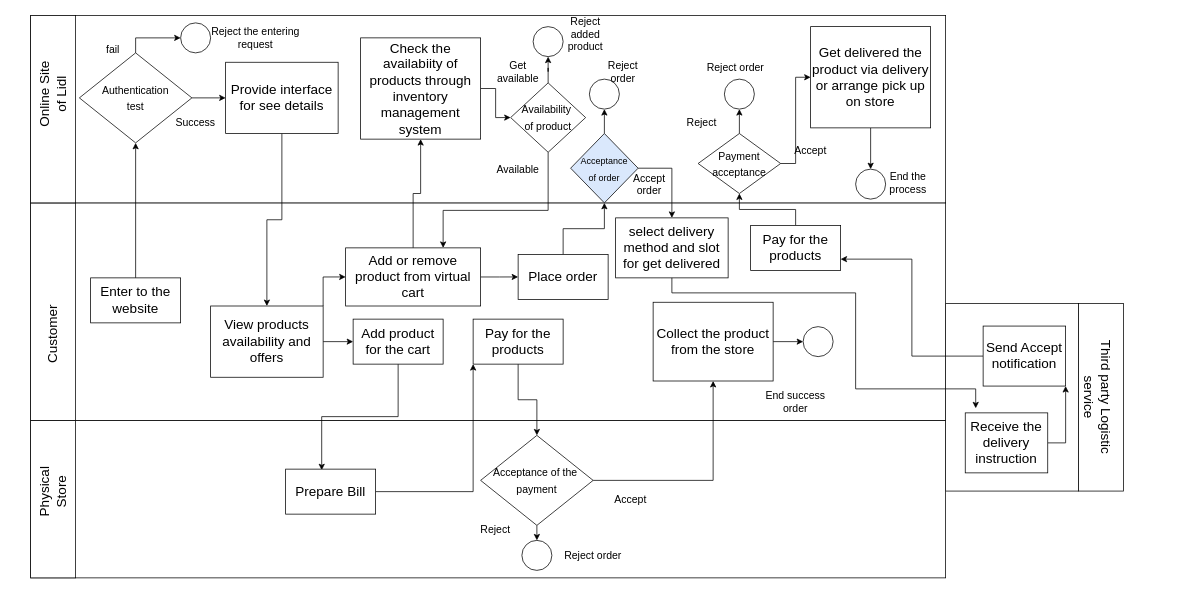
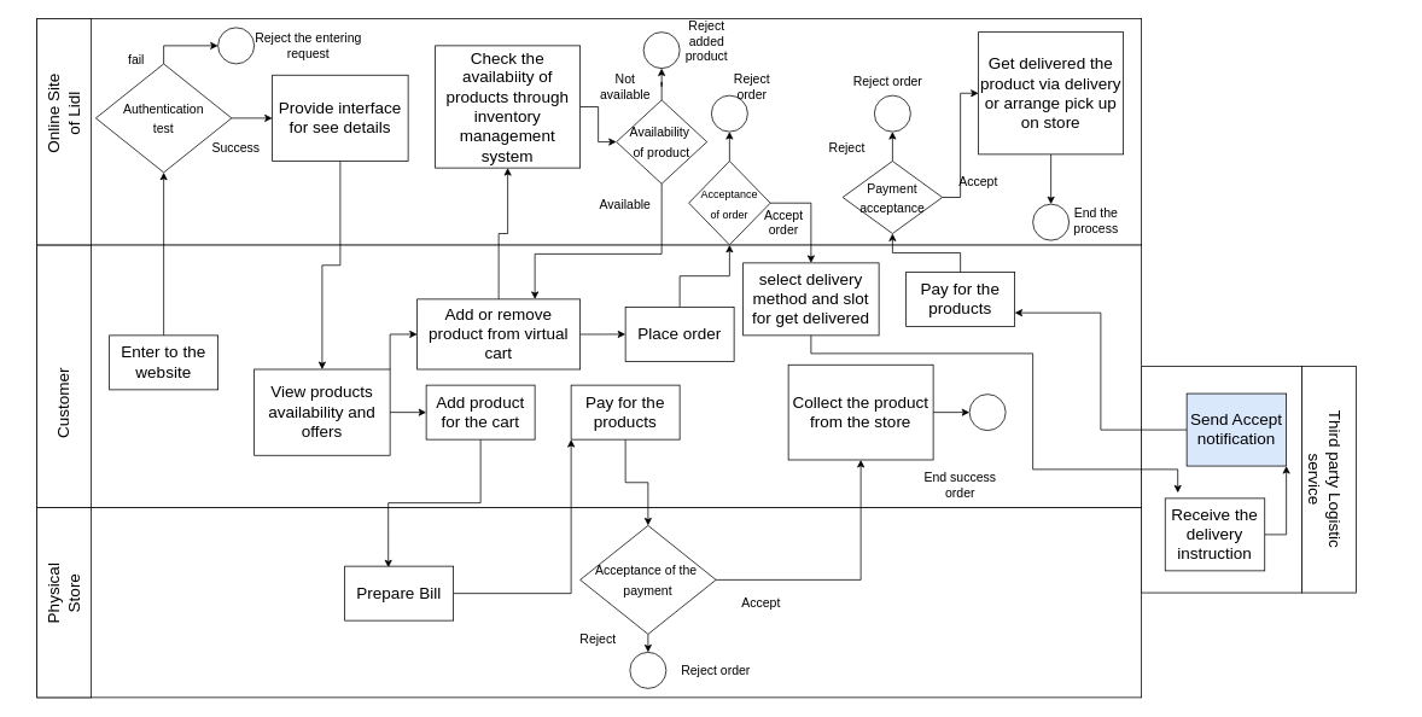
- <mxCell id="53" value="Get available" style="text;html=1;strokeColor=none;fillColor=none;align=center;verticalAlign=middle;whiteSpace=wrap;rounded=0;fontSize=14;" vertex="1" parent="1"><mxGeometry x="660" y="80" width="60" height="30" as="geometry" /></mxCell>
+ <mxCell id="53" value="Not available" style="text;html=1;strokeColor=none;fillColor=none;align=center;verticalAlign=middle;whiteSpace=wrap;rounded=0;fontSize=14;" vertex="1" parent="1"><mxGeometry x="660" y="80" width="60" height="30" as="geometry" /></mxCell>
- <mxCell id="59" value="&lt;font style=&quot;font-size: 12px&quot;&gt;Acceptance &lt;br&gt;of&amp;nbsp;order&lt;/font&gt;" style="rhombus;whiteSpace=wrap;html=1;fontSize=18;fillColor=#dae8fc;" vertex="1" parent="1"><mxGeometry x="760" y="177.5" width="90" height="92.5" as="geometry" /></mxCell>
+ <mxCell id="59" value="&lt;font style=&quot;font-size: 12px&quot;&gt;Acceptance &lt;br&gt;of&amp;nbsp;order&lt;/font&gt;" style="rhombus;whiteSpace=wrap;html=1;fontSize=18;" vertex="1" parent="1"><mxGeometry x="760" y="177.5" width="90" height="92.5" as="geometry" /></mxCell>
- <mxCell id="70" value="Send Accept notification" style="rounded=0;whiteSpace=wrap;html=1;fontSize=18;" vertex="1" parent="1"><mxGeometry x="1310" y="434.25" width="110" height="80" as="geometry" /></mxCell>
+ <mxCell id="70" value="Send Accept notification" style="rounded=0;whiteSpace=wrap;html=1;fontSize=18;fillColor=#dae8fc;" vertex="1" parent="1"><mxGeometry x="1310" y="434.25" width="110" height="80" as="geometry" /></mxCell>
